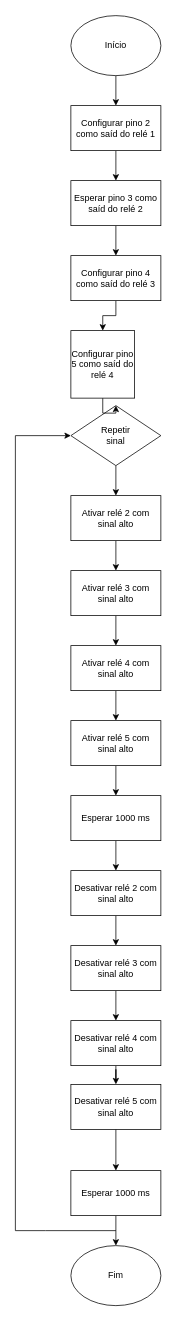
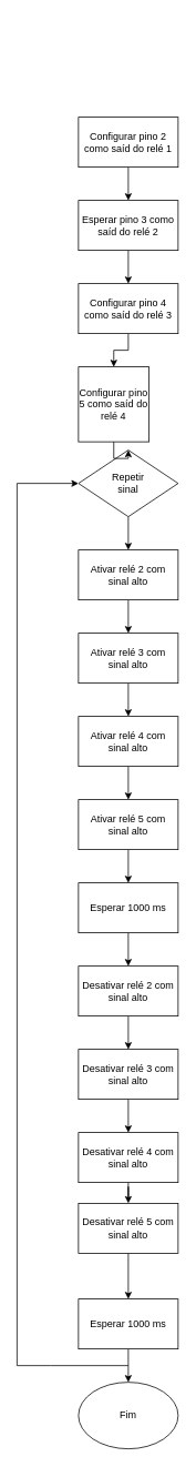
- <mxCell id="3" value="Início" style="ellipse;whiteSpace=wrap;html=1;" parent="1" vertex="1"><mxGeometry x="94" y="20" width="120" height="80" as="geometry" /></mxCell>
- <mxCell id="2" style="edgeStyle=orthogonalEdgeStyle;rounded=0;orthogonalLoop=1;jettySize=auto;html=1;entryX=0.5;entryY=0;entryDx=0;entryDy=0;" parent="1" source="3" target="5" edge="1"><mxGeometry relative="1" as="geometry" /></mxCell>
